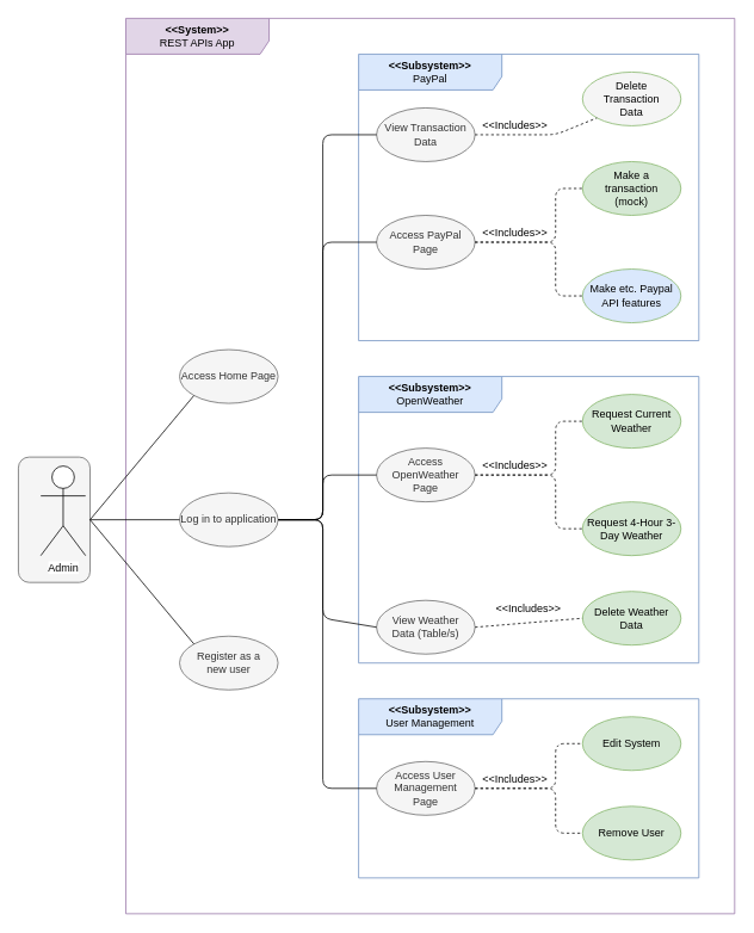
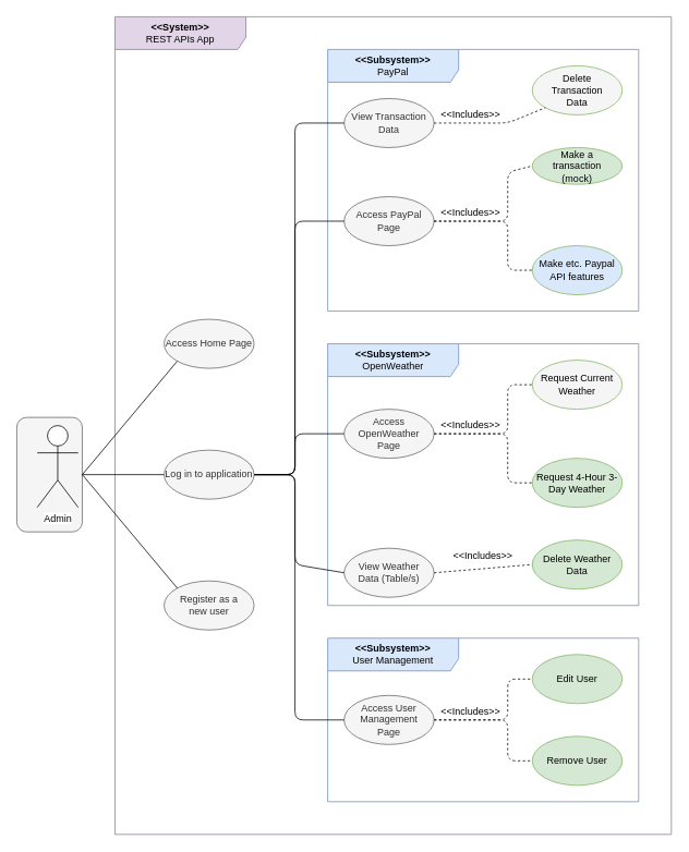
- <mxCell id="14" value="&lt;div&gt;Make a&lt;/div&gt;&lt;div&gt;transaction&lt;/div&gt;&lt;div&gt;(mock)&lt;/div&gt;" style="ellipse;whiteSpace=wrap;html=1;fillColor=#d5e8d4;strokeColor=#82b366;" parent="1" vertex="1"><mxGeometry x="650" y="180" width="110" height="60" as="geometry" /></mxCell>
+ <mxCell id="14" value="&lt;div&gt;Make a&lt;/div&gt;&lt;div&gt;transaction&lt;/div&gt;&lt;div&gt;(mock)&lt;/div&gt;" style="ellipse;whiteSpace=wrap;html=1;fillColor=#d5e8d4;strokeColor=#82b366;" parent="1" vertex="1"><mxGeometry x="650" y="180" width="110" height="45" as="geometry" /></mxCell>
- <mxCell id="18" value="&lt;div&gt;Request Current&lt;/div&gt;&lt;div&gt;Weather&lt;br&gt;&lt;/div&gt;" style="ellipse;whiteSpace=wrap;html=1;fillColor=#d5e8d4;strokeColor=#82b366;" parent="1" vertex="1"><mxGeometry x="650" y="440" width="110" height="60" as="geometry" /></mxCell>
+ <mxCell id="18" value="&lt;div&gt;Request Current&lt;/div&gt;&lt;div&gt;Weather&lt;br&gt;&lt;/div&gt;" style="ellipse;whiteSpace=wrap;html=1;fillColor=#f5f5f5;strokeColor=#82b366;" parent="1" vertex="1"><mxGeometry x="650" y="440" width="110" height="60" as="geometry" /></mxCell>
- <mxCell id="32" value="Edit System" style="ellipse;whiteSpace=wrap;html=1;fillColor=#d5e8d4;strokeColor=#82b366;" parent="1" vertex="1"><mxGeometry x="650" y="800" width="110" height="60" as="geometry" /></mxCell>
+ <mxCell id="32" value="Edit User" style="ellipse;whiteSpace=wrap;html=1;fillColor=#d5e8d4;strokeColor=#82b366;" parent="1" vertex="1"><mxGeometry x="650" y="800" width="110" height="60" as="geometry" /></mxCell>
